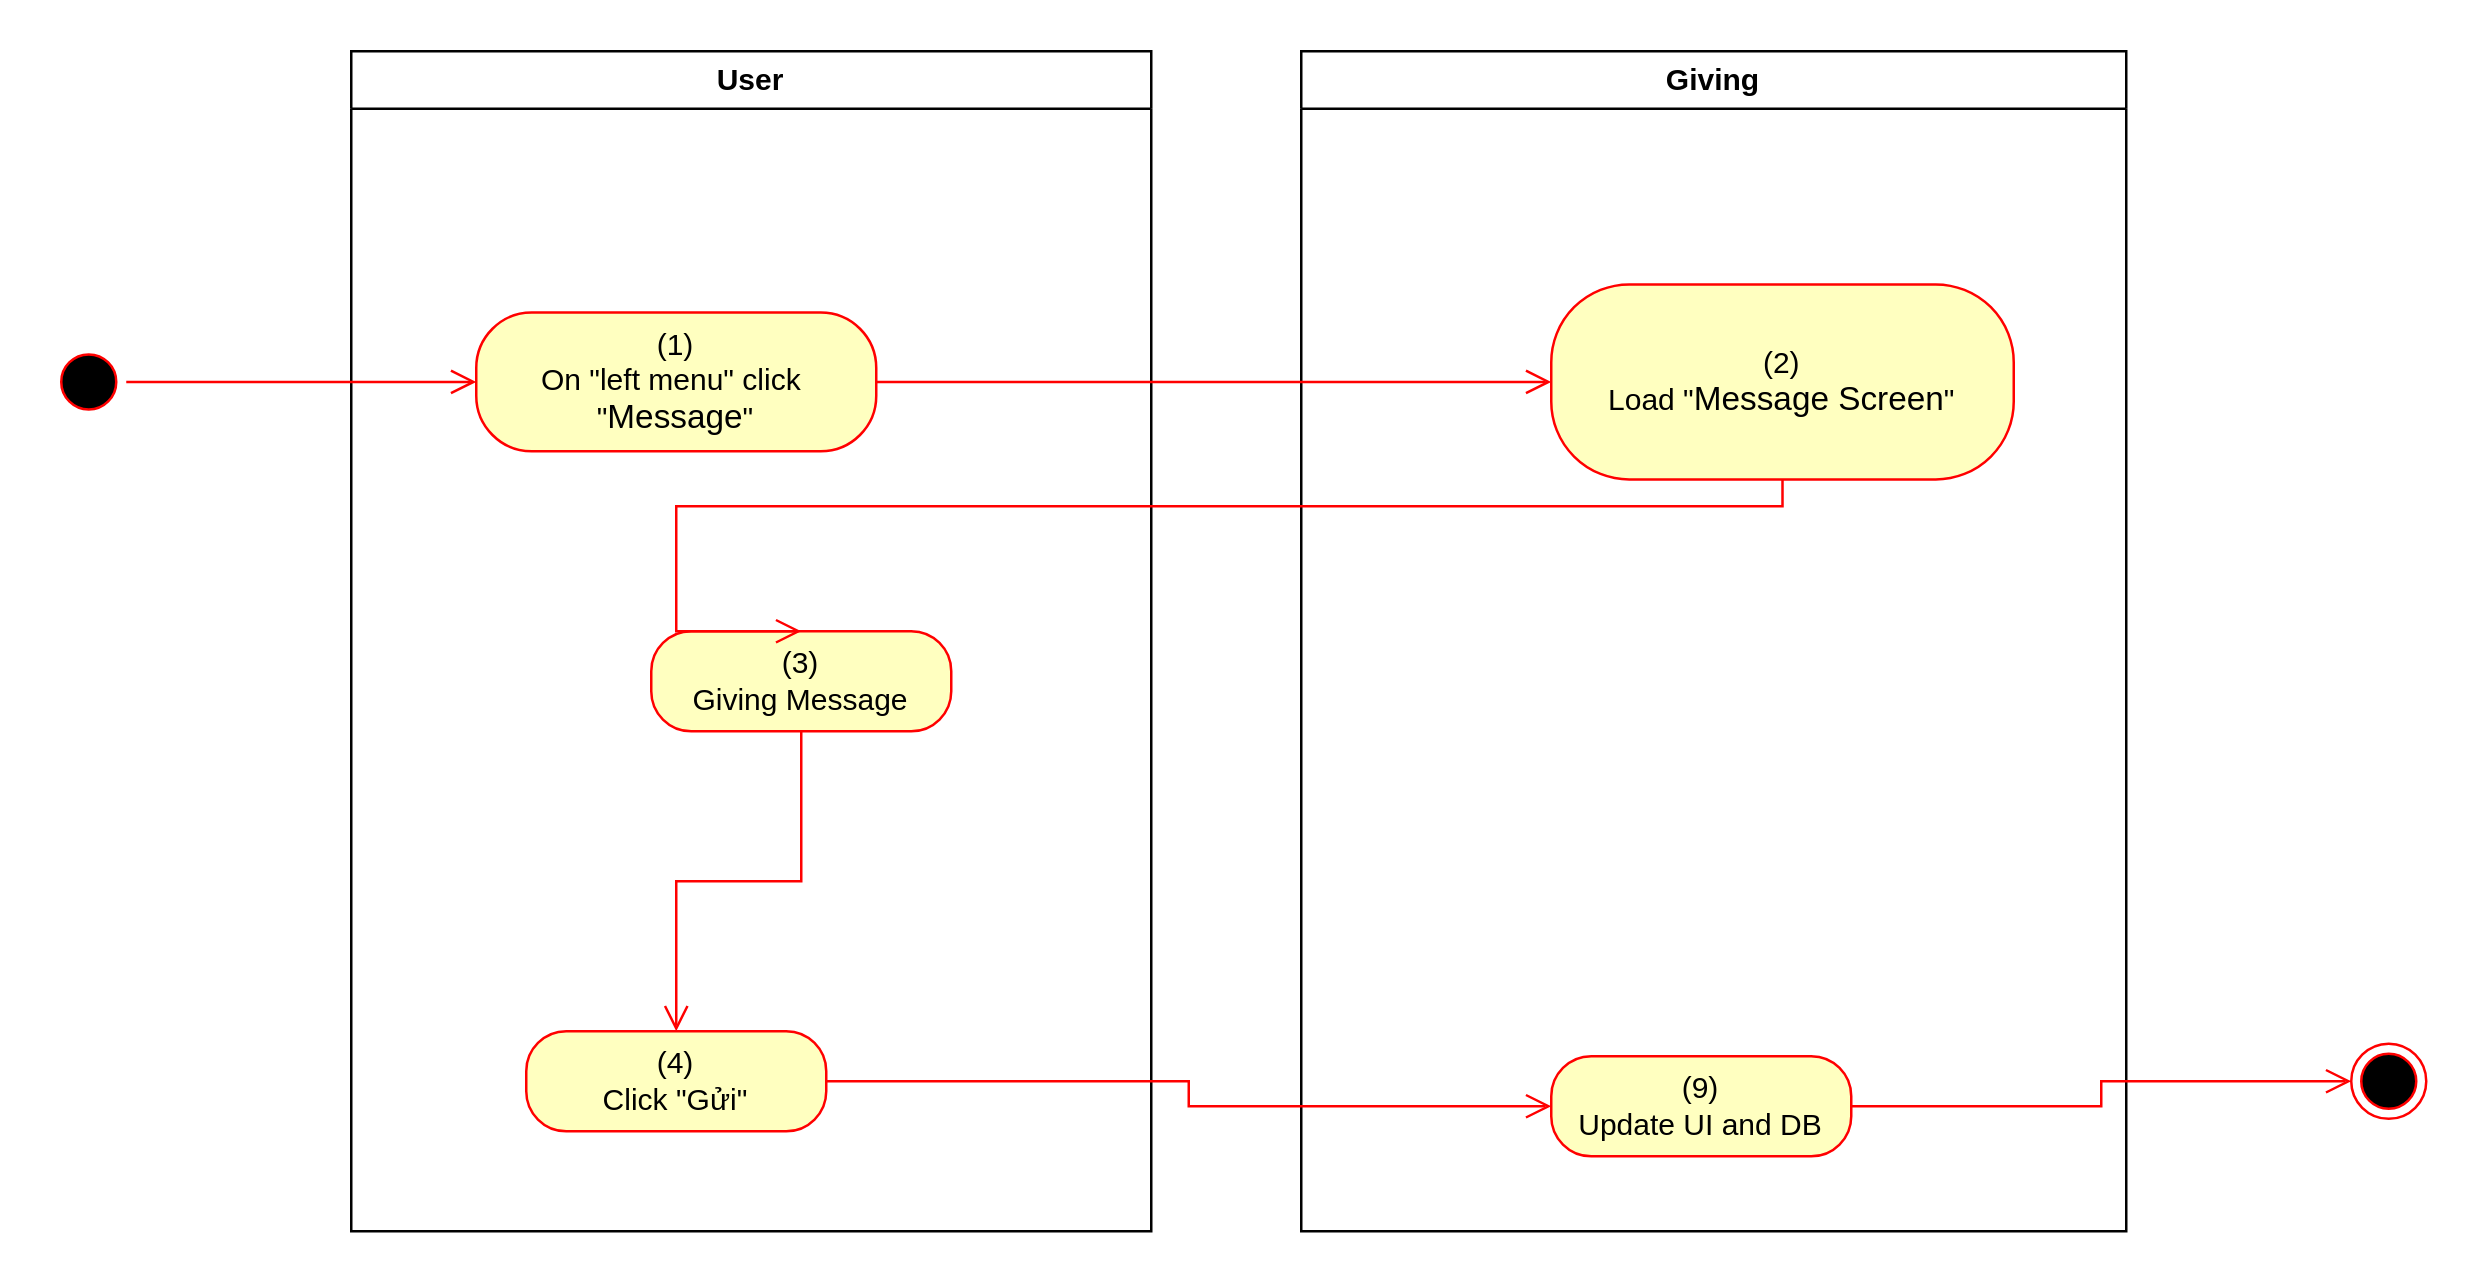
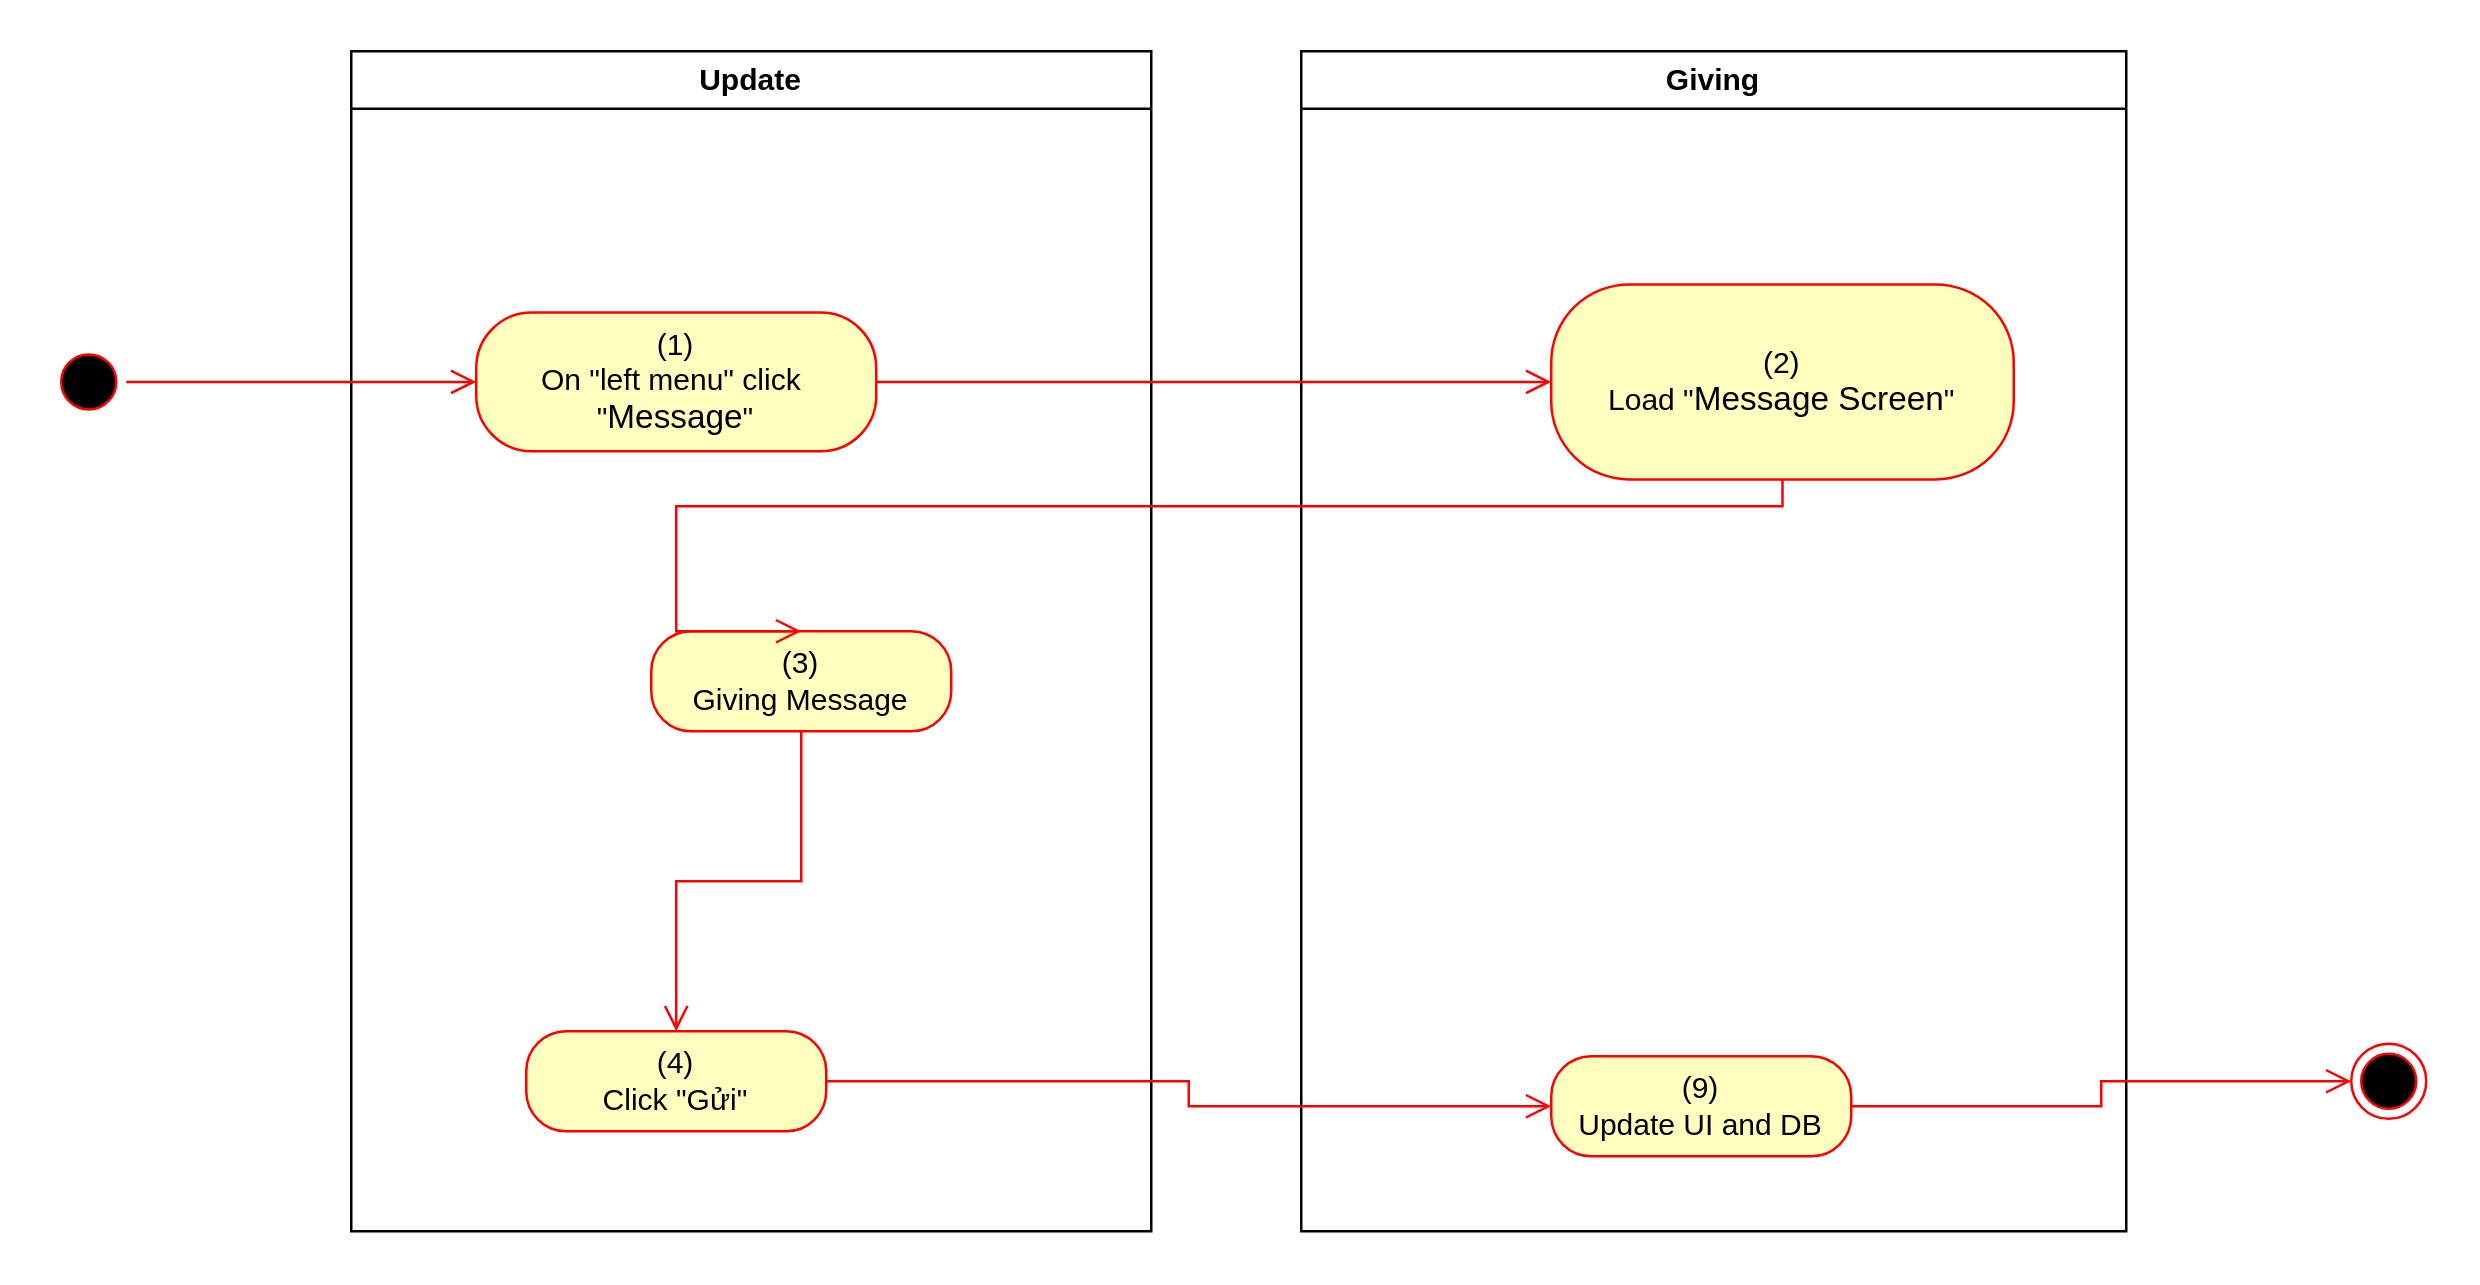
- <mxCell id="2" value="User" style="swimlane;whiteSpace=wrap" parent="1" vertex="1"><mxGeometry x="140" y="20" width="320" height="472" as="geometry"><mxRectangle x="120" y="128" width="60" height="23" as="alternateBounds" /></mxGeometry></mxCell>
+ <mxCell id="2" value="Update" style="swimlane;whiteSpace=wrap" parent="1" vertex="1"><mxGeometry x="140" y="20" width="320" height="472" as="geometry"><mxRectangle x="120" y="128" width="60" height="23" as="alternateBounds" /></mxGeometry></mxCell>
